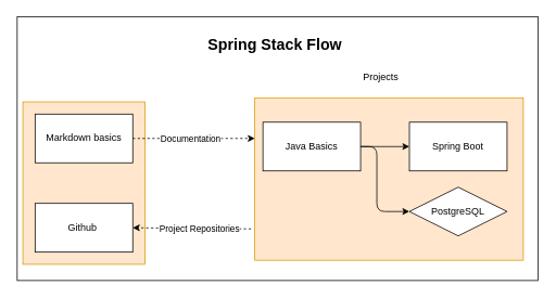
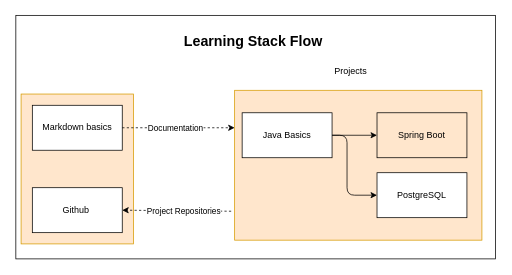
- <mxCell id="11" value="&lt;font style=&quot;font-size: 19px;&quot;&gt;&lt;b&gt;Spring Stack Flow&lt;/b&gt;&lt;/font&gt;" style="text;html=1;strokeColor=none;fillColor=none;align=center;verticalAlign=middle;whiteSpace=wrap;rounded=0;" vertex="1" parent="1"><mxGeometry x="237" y="40" width="200" height="30" as="geometry" /></mxCell>
+ <mxCell id="11" value="&lt;font style=&quot;font-size: 19px;&quot;&gt;&lt;b&gt;Learning Stack Flow&lt;/b&gt;&lt;/font&gt;" style="text;html=1;strokeColor=none;fillColor=none;align=center;verticalAlign=middle;whiteSpace=wrap;rounded=0;" vertex="1" parent="1"><mxGeometry x="237" y="40" width="200" height="30" as="geometry" /></mxCell>
- <mxCell id="7" value="Spring Boot" style="rounded=0;whiteSpace=wrap;html=1;" vertex="1" parent="1"><mxGeometry x="502" y="150" width="120" height="60" as="geometry" /></mxCell>
+ <mxCell id="7" value="Spring Boot" style="rounded=0;whiteSpace=wrap;html=1;fillColor=#ffe6cc;" vertex="1" parent="1"><mxGeometry x="502" y="150" width="120" height="60" as="geometry" /></mxCell>
- <mxCell id="8" value="PostgreSQL" style="rhombus;whiteSpace=wrap;html=1;" vertex="1" parent="1"><mxGeometry x="502" y="230" width="120" height="60" as="geometry" /></mxCell>
+ <mxCell id="8" value="PostgreSQL" style="rounded=0;whiteSpace=wrap;html=1;" vertex="1" parent="1"><mxGeometry x="502" y="230" width="120" height="60" as="geometry" /></mxCell>
